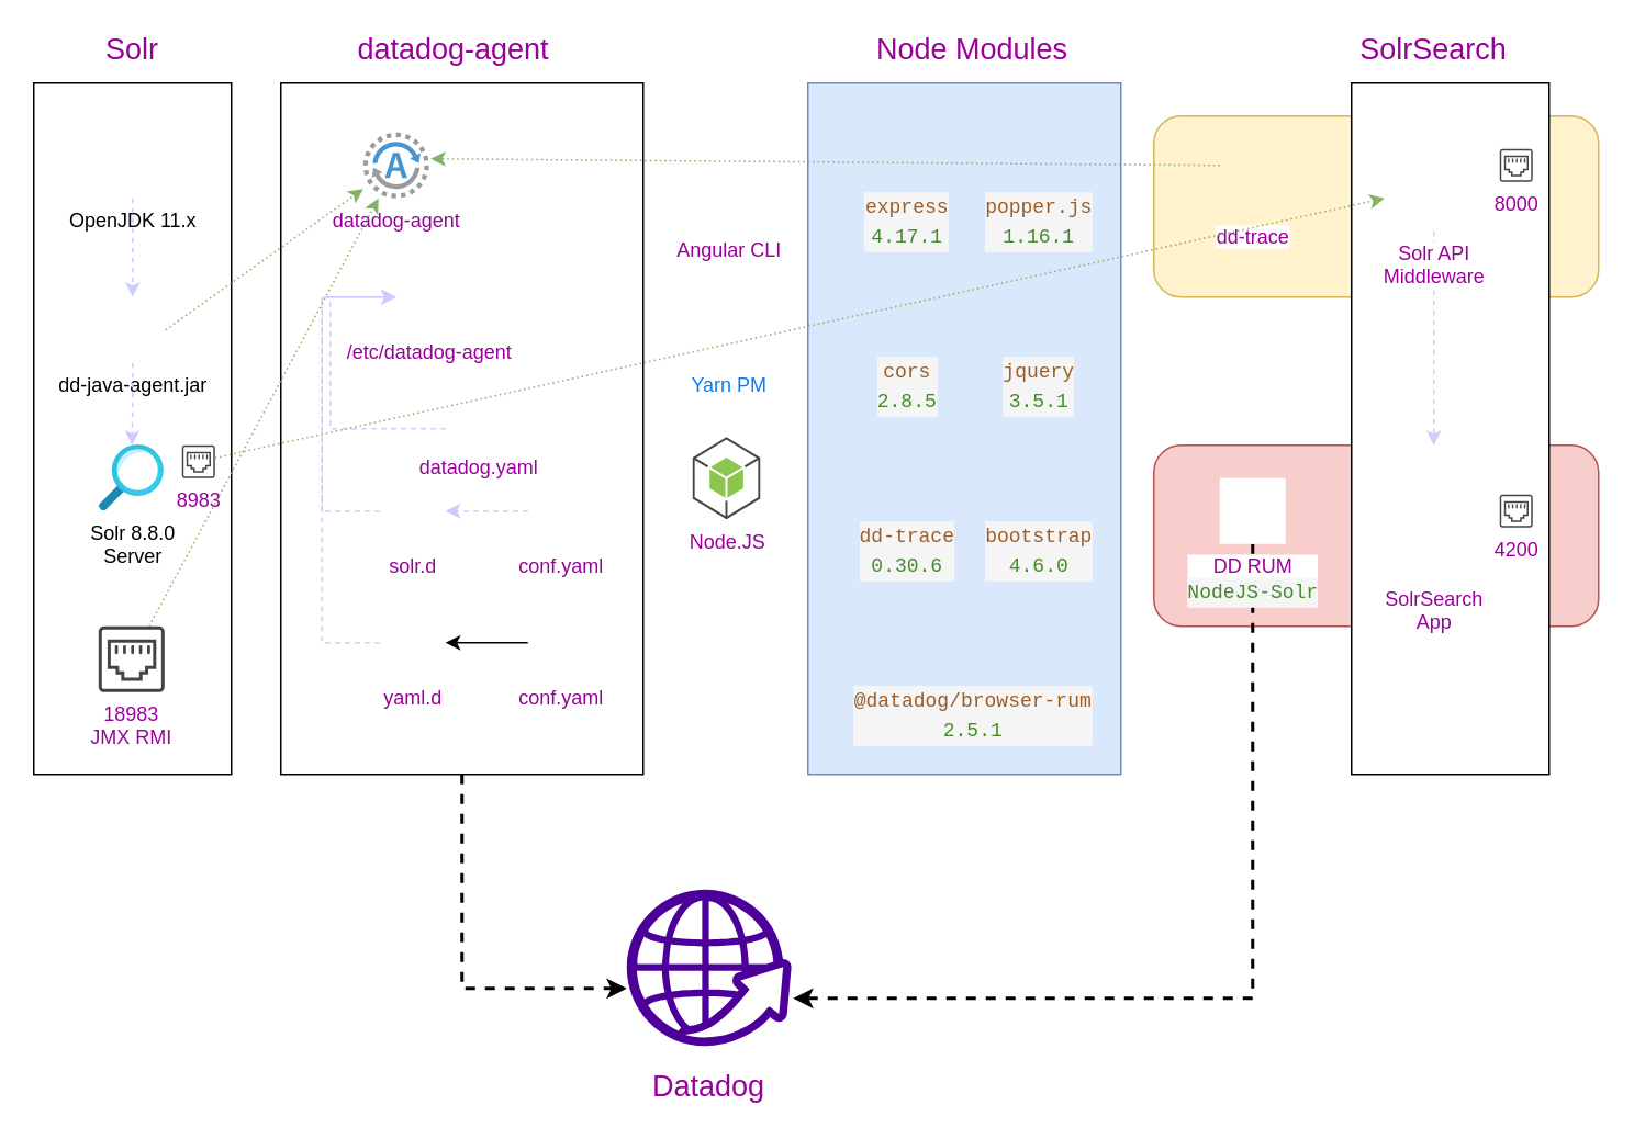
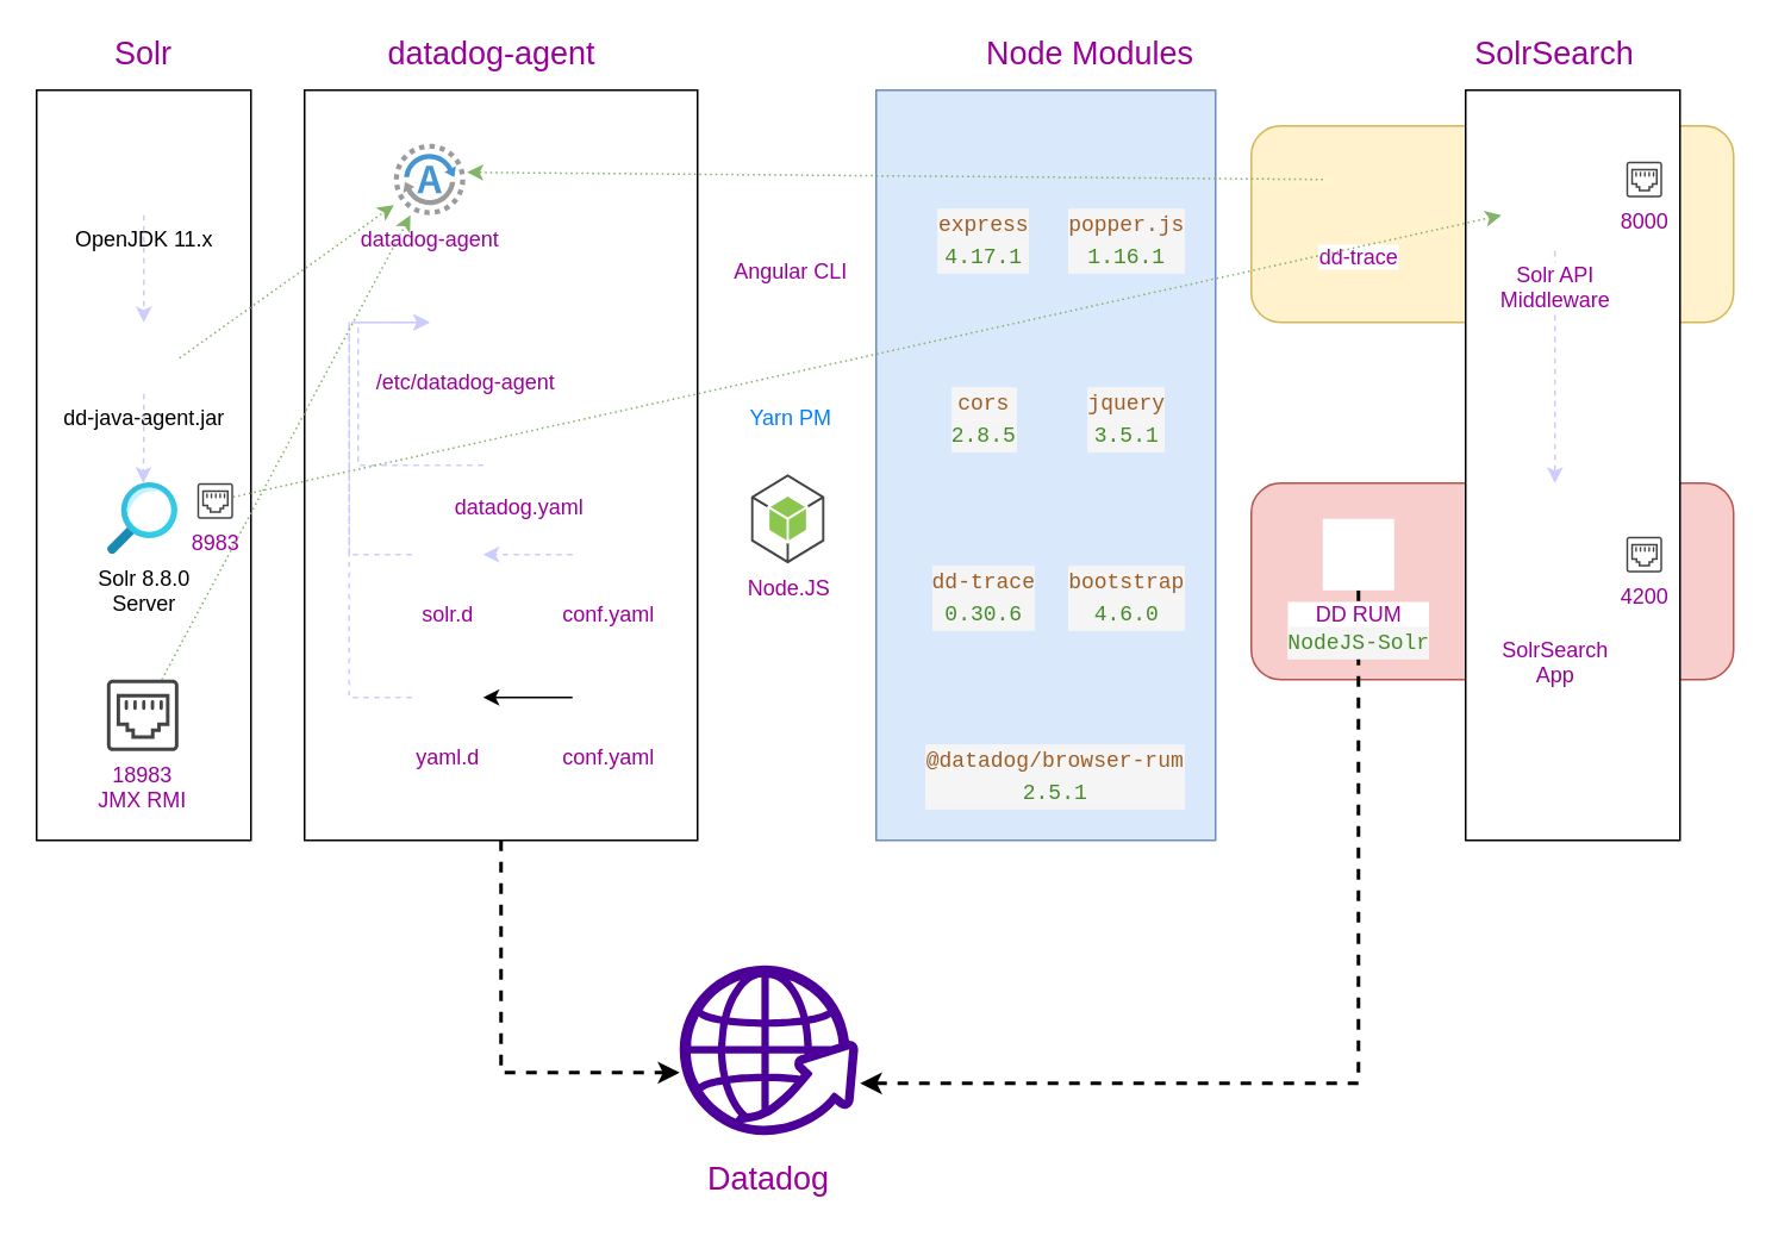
- <mxCell id="53" value="&lt;font style=&quot;font-size: 18px&quot;&gt;Node Modules&lt;/font&gt;" style="text;html=1;strokeColor=none;fillColor=none;align=center;verticalAlign=middle;whiteSpace=wrap;rounded=0;fontColor=#990099;" vertex="1" parent="1"><mxGeometry x="505" y="20" width="170" height="20" as="geometry" /></mxCell>
+ <mxCell id="53" value="&lt;font style=&quot;font-size: 18px&quot;&gt;Node Modules&lt;/font&gt;" style="text;html=1;strokeColor=none;fillColor=none;align=center;verticalAlign=middle;whiteSpace=wrap;rounded=0;fontColor=#990099;" vertex="1" parent="1"><mxGeometry x="525" y="20" width="170" height="20" as="geometry" /></mxCell>
